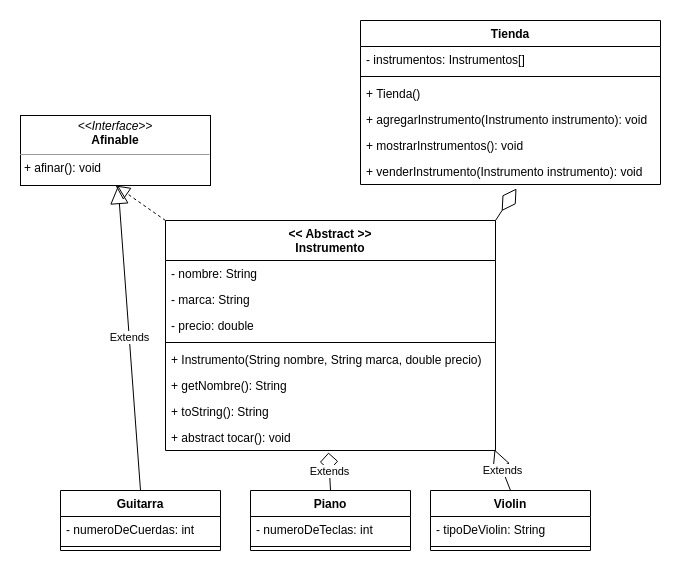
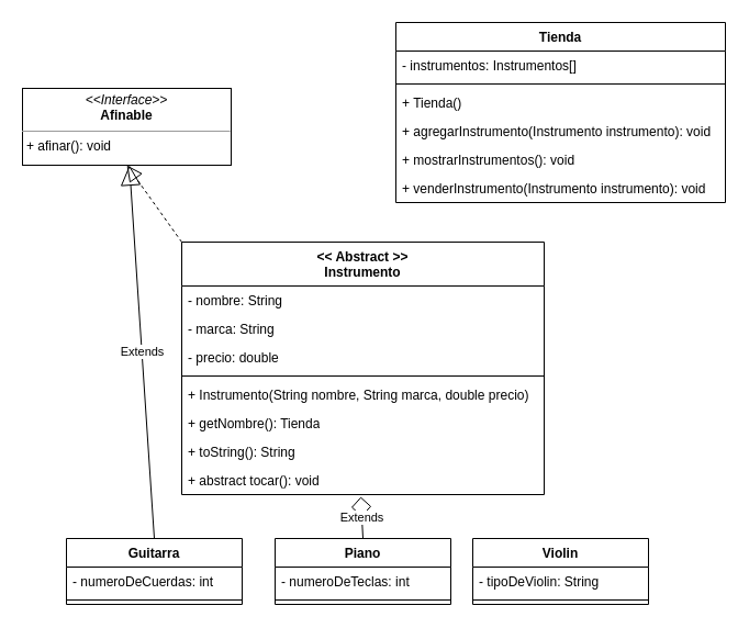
- <mxCell id="2" value="&lt;p style=&quot;margin:0px;margin-top:4px;text-align:center;&quot;&gt;&lt;i&gt;&amp;lt;&amp;lt;Interface&amp;gt;&amp;gt;&lt;/i&gt;&lt;br&gt;&lt;b&gt;Afinable&lt;/b&gt;&lt;/p&gt;&lt;hr size=&quot;1&quot;&gt;&lt;p style=&quot;margin:0px;margin-left:4px;&quot;&gt;&lt;span style=&quot;background-color: initial;&quot;&gt;+ afinar(): void&lt;/span&gt;&lt;/p&gt;" style="verticalAlign=top;align=left;overflow=fill;fontSize=12;fontFamily=Helvetica;html=1;whiteSpace=wrap;" vertex="1" parent="1"><mxGeometry x="20" y="115" width="190" height="70" as="geometry" /></mxCell>
+ <mxCell id="2" value="&lt;p style=&quot;margin:0px;margin-top:4px;text-align:center;&quot;&gt;&lt;i&gt;&amp;lt;&amp;lt;Interface&amp;gt;&amp;gt;&lt;/i&gt;&lt;br&gt;&lt;b&gt;Afinable&lt;/b&gt;&lt;/p&gt;&lt;hr size=&quot;1&quot;&gt;&lt;p style=&quot;margin:0px;margin-left:4px;&quot;&gt;&lt;span style=&quot;background-color: initial;&quot;&gt;+ afinar(): void&lt;/span&gt;&lt;/p&gt;" style="verticalAlign=top;align=left;overflow=fill;fontSize=12;fontFamily=Helvetica;html=1;whiteSpace=wrap;" vertex="1" parent="1"><mxGeometry x="20" y="80" width="190" height="70" as="geometry" /></mxCell>
- <mxCell id="32" value="" style="endArrow=diamondThin;endFill=0;endSize=24;html=1;rounded=0;entryX=0.52;entryY=1.154;entryDx=0;entryDy=0;entryPerimeter=0;exitX=1;exitY=0;exitDx=0;exitDy=0;" edge="1" parent="1" source="3" target="31"><mxGeometry width="160" relative="1" as="geometry"><mxPoint x="340" y="290" as="sourcePoint" /><mxPoint x="380" y="290" as="targetPoint" /></mxGeometry></mxCell>
- <mxCell id="9" value="+ getNombre(): String" style="text;strokeColor=none;fillColor=none;align=left;verticalAlign=top;spacingLeft=4;spacingRight=4;overflow=hidden;rotatable=0;points=[[0,0.5],[1,0.5]];portConstraint=eastwest;whiteSpace=wrap;html=1;" vertex="1" parent="3"><mxGeometry y="152" width="330" height="26" as="geometry" /></mxCell>
+ <mxCell id="9" value="+ getNombre(): Tienda" style="text;strokeColor=none;fillColor=none;align=left;verticalAlign=top;spacingLeft=4;spacingRight=4;overflow=hidden;rotatable=0;points=[[0,0.5],[1,0.5]];portConstraint=eastwest;whiteSpace=wrap;html=1;" vertex="1" parent="3"><mxGeometry y="152" width="330" height="26" as="geometry" /></mxCell>
- <mxCell id="23" value="Extends" style="endArrow=block;endSize=16;endFill=0;html=1;rounded=0;exitX=0.5;exitY=0;exitDx=0;exitDy=0;entryX=0.997;entryY=0.962;entryDx=0;entryDy=0;entryPerimeter=0;" edge="1" parent="1" source="18" target="11"><mxGeometry width="160" relative="1" as="geometry"><mxPoint x="160" y="510" as="sourcePoint" /><mxPoint x="187" y="452" as="targetPoint" /></mxGeometry></mxCell>
